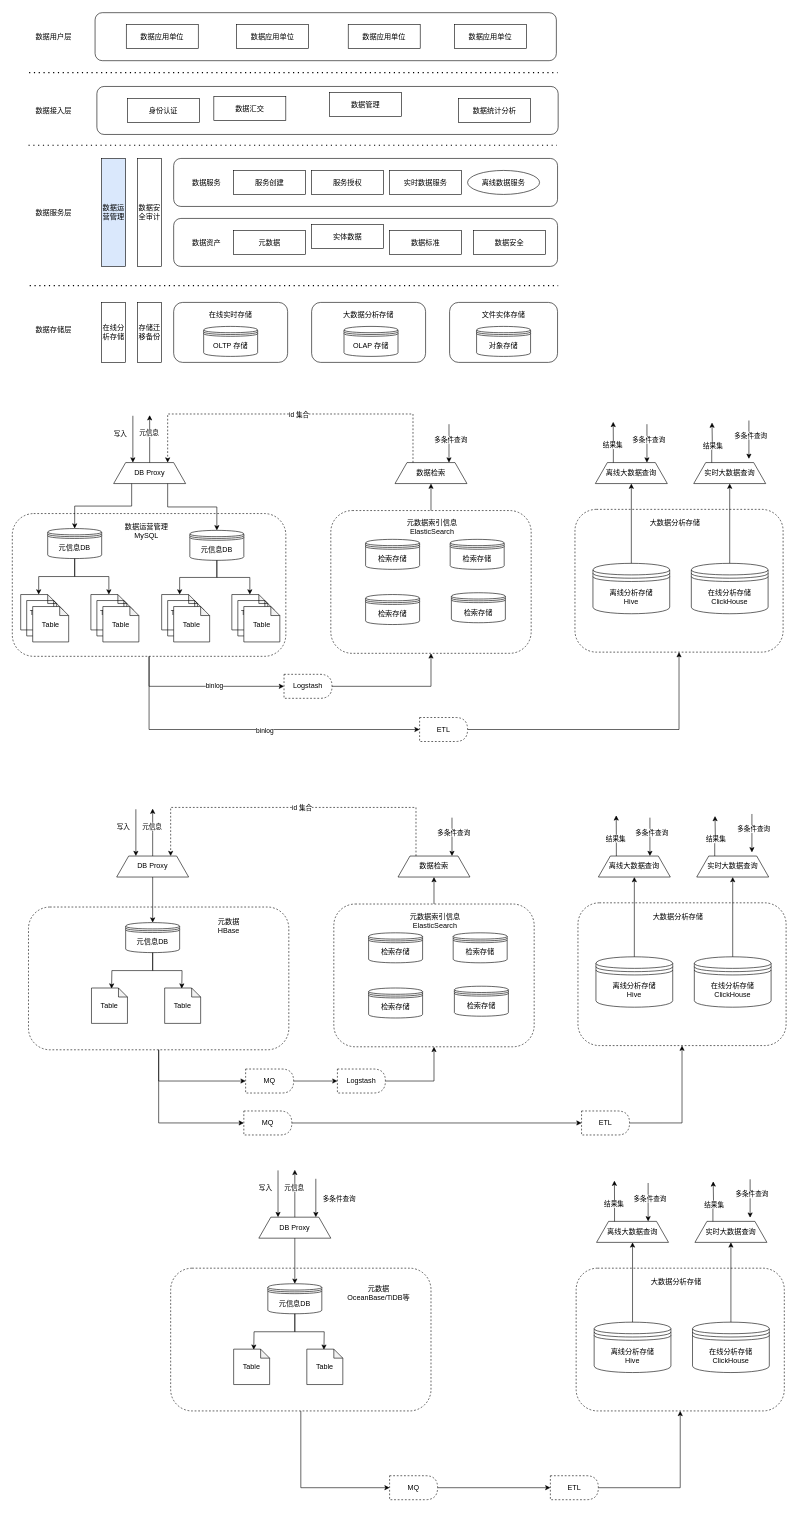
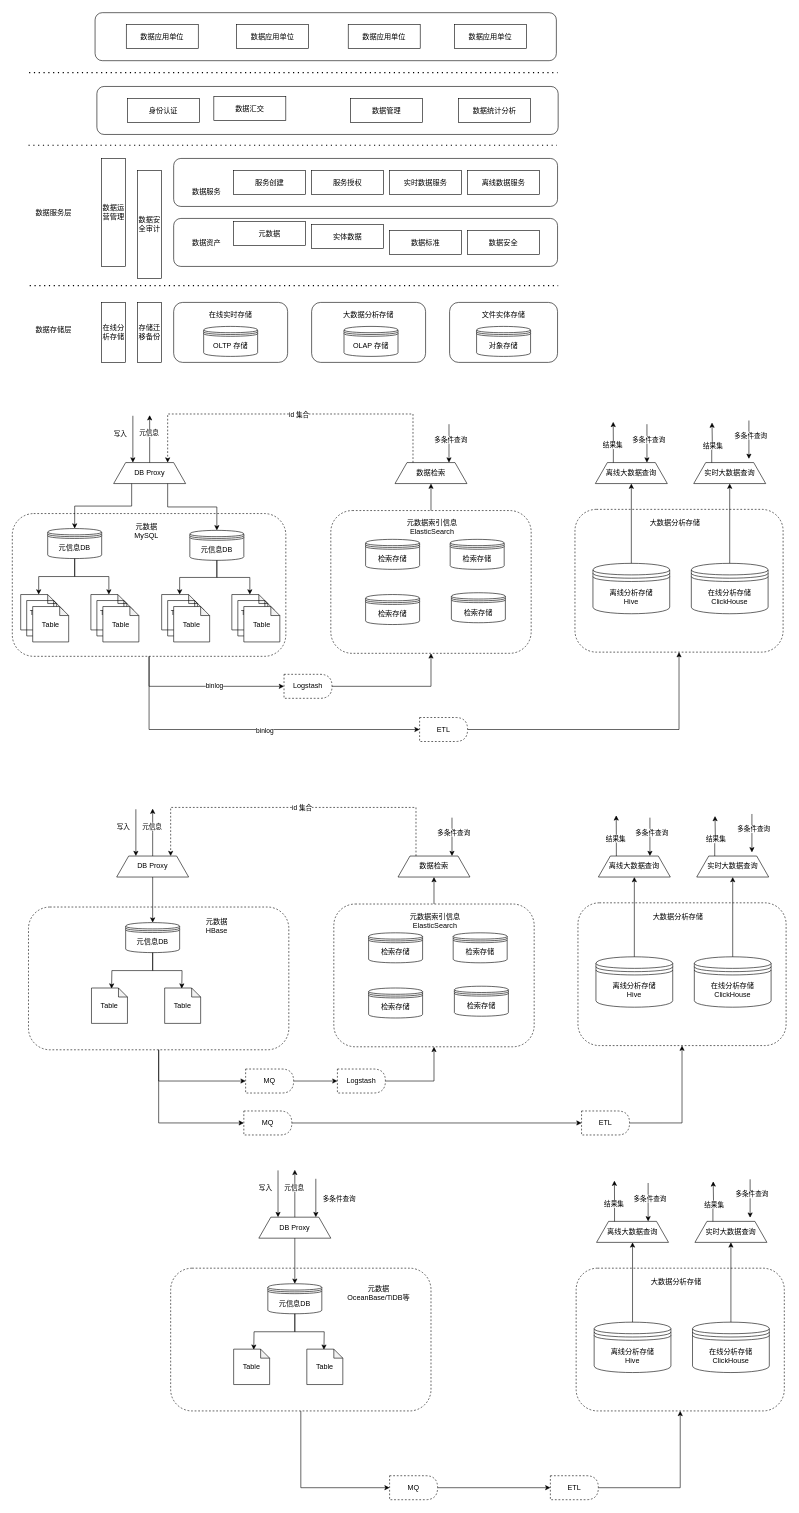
- <mxCell id="31" value="数据用户层" style="text;html=1;strokeColor=none;fillColor=none;align=center;verticalAlign=middle;whiteSpace=wrap;rounded=0;" vertex="1" parent="1"><mxGeometry x="39" y="40" width="100" height="40" as="geometry" /></mxCell>
- <mxCell id="14" value="数据管理" style="rounded=0;whiteSpace=wrap;html=1;" vertex="1" parent="1"><mxGeometry x="549" y="153" width="120" height="40" as="geometry" /></mxCell>
+ <mxCell id="14" value="数据管理" style="rounded=0;whiteSpace=wrap;html=1;" vertex="1" parent="1"><mxGeometry x="584" y="163" width="120" height="40" as="geometry" /></mxCell>
- <mxCell id="30" value="数据接入层" style="text;html=1;strokeColor=none;fillColor=none;align=center;verticalAlign=middle;whiteSpace=wrap;rounded=0;" vertex="1" parent="1"><mxGeometry x="39" y="163" width="100" height="40" as="geometry" /></mxCell>
- <mxCell id="22" value="数据服务" style="text;html=1;strokeColor=none;fillColor=none;align=center;verticalAlign=middle;whiteSpace=wrap;rounded=0;" vertex="1" parent="1"><mxGeometry x="309" y="283" width="70" height="40" as="geometry" /></mxCell>
+ <mxCell id="22" value="数据服务" style="text;html=1;strokeColor=none;fillColor=none;align=center;verticalAlign=middle;whiteSpace=wrap;rounded=0;" vertex="1" parent="1"><mxGeometry x="309" y="298" width="70" height="40" as="geometry" /></mxCell>
- <mxCell id="21" value="离线数据服务" style="ellipse;whiteSpace=wrap;html=1;" vertex="1" parent="1"><mxGeometry x="779" y="283" width="120" height="40" as="geometry" /></mxCell>
+ <mxCell id="21" value="离线数据服务" style="rounded=0;whiteSpace=wrap;html=1;" vertex="1" parent="1"><mxGeometry x="779" y="283" width="120" height="40" as="geometry" /></mxCell>
- <mxCell id="16" value="数据运营管理" style="rounded=0;whiteSpace=wrap;html=1;fillColor=#dae8fc;" vertex="1" parent="1"><mxGeometry x="169" y="263" width="40" height="180" as="geometry" /></mxCell>
+ <mxCell id="16" value="数据运营管理" style="rounded=0;whiteSpace=wrap;html=1;" vertex="1" parent="1"><mxGeometry x="169" y="263" width="40" height="180" as="geometry" /></mxCell>
- <mxCell id="17" value="数据安全审计" style="rounded=0;whiteSpace=wrap;html=1;" vertex="1" parent="1"><mxGeometry x="229" y="263" width="40" height="180" as="geometry" /></mxCell>
+ <mxCell id="17" value="数据安全审计" style="rounded=0;whiteSpace=wrap;html=1;" vertex="1" parent="1"><mxGeometry x="229" y="283" width="40" height="180" as="geometry" /></mxCell>
- <mxCell id="24" value="元数据" style="rounded=0;whiteSpace=wrap;html=1;" vertex="1" parent="1"><mxGeometry x="389" y="383" width="120" height="40" as="geometry" /></mxCell>
+ <mxCell id="24" value="元数据" style="rounded=0;whiteSpace=wrap;html=1;" vertex="1" parent="1"><mxGeometry x="389" y="368" width="120" height="40" as="geometry" /></mxCell>
- <mxCell id="27" value="数据安全" style="rounded=0;whiteSpace=wrap;html=1;" vertex="1" parent="1"><mxGeometry x="789" y="383" width="120" height="40" as="geometry" /></mxCell>
+ <mxCell id="27" value="数据安全" style="rounded=0;whiteSpace=wrap;html=1;" vertex="1" parent="1"><mxGeometry x="779" y="383" width="120" height="40" as="geometry" /></mxCell>
- <mxCell id="86" value="数据运营管理&lt;br&gt;MySQL" style="text;html=1;strokeColor=none;fillColor=none;align=center;verticalAlign=middle;whiteSpace=wrap;rounded=0;dashed=1;" vertex="1" parent="1"><mxGeometry x="189" y="861" width="110" height="47" as="geometry" /></mxCell>
+ <mxCell id="86" value="元数据&lt;br&gt;MySQL" style="text;html=1;strokeColor=none;fillColor=none;align=center;verticalAlign=middle;whiteSpace=wrap;rounded=0;dashed=1;" vertex="1" parent="1"><mxGeometry x="189" y="861" width="110" height="47" as="geometry" /></mxCell>
- <mxCell id="132" value="元数据&lt;br&gt;HBase" style="text;html=1;strokeColor=none;fillColor=none;align=center;verticalAlign=middle;whiteSpace=wrap;rounded=0;dashed=1;" vertex="1" parent="1"><mxGeometry x="326" y="1519.94" width="110" height="47" as="geometry" /></mxCell>
+ <mxCell id="132" value="元数据&lt;br&gt;HBase" style="text;html=1;strokeColor=none;fillColor=none;align=center;verticalAlign=middle;whiteSpace=wrap;rounded=0;dashed=1;" vertex="1" parent="1"><mxGeometry x="306" y="1519.94" width="110" height="47" as="geometry" /></mxCell>
